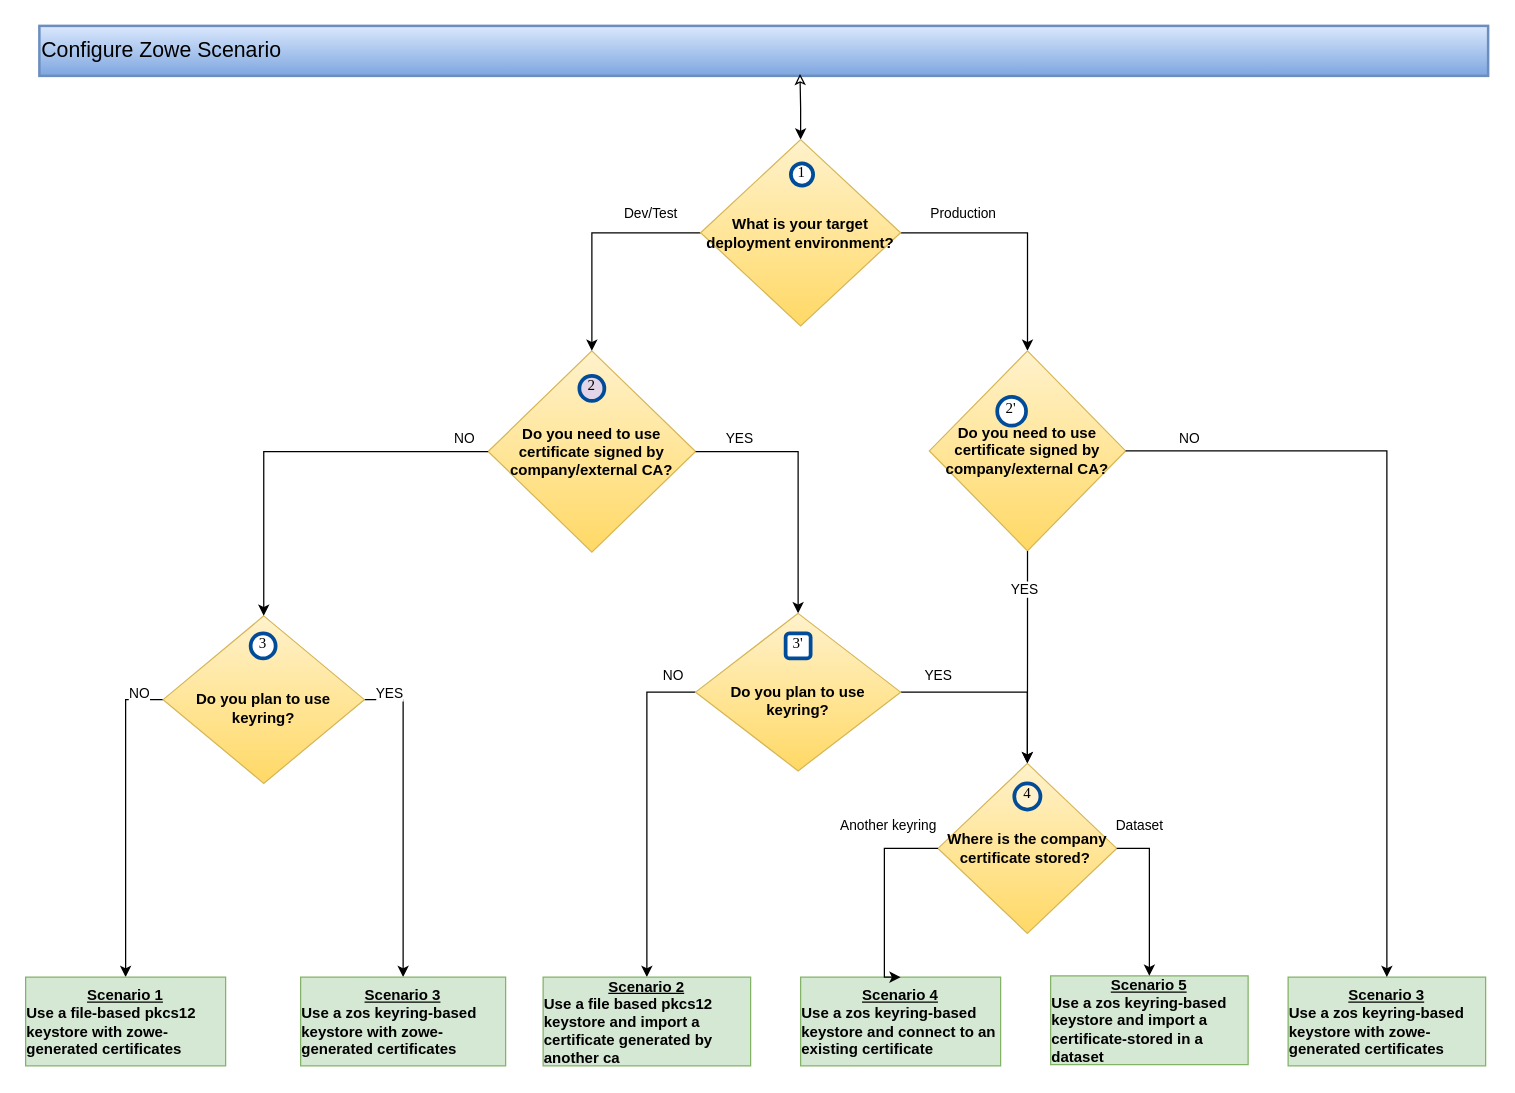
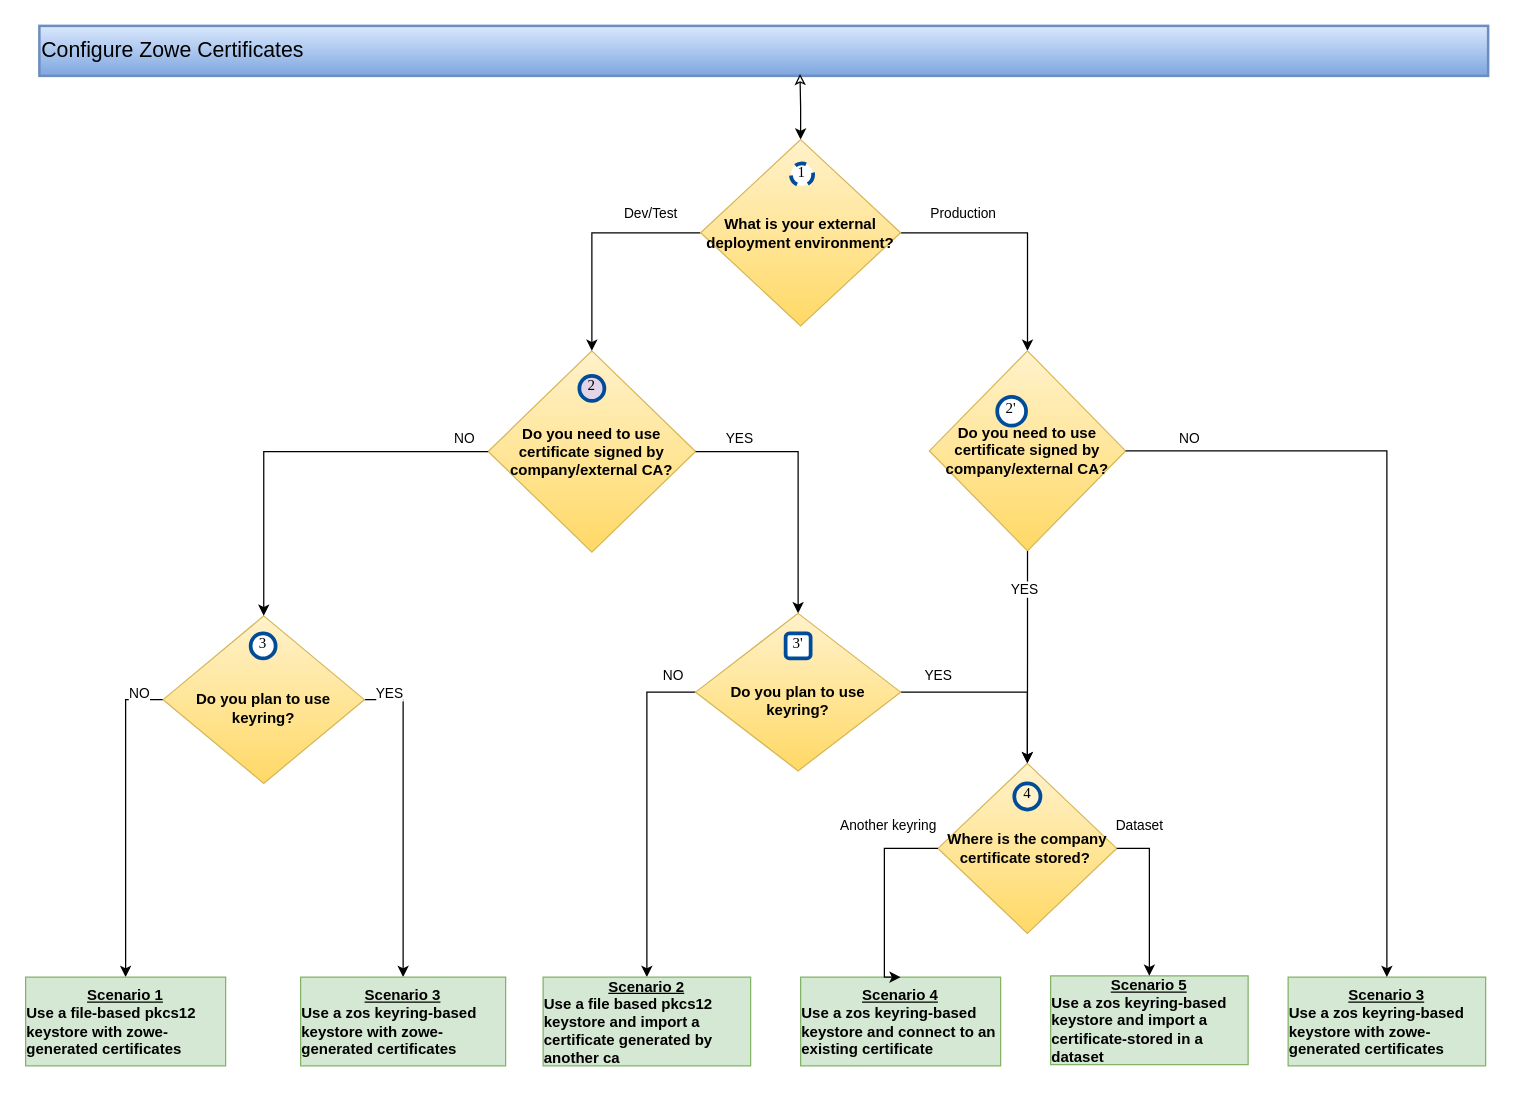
- <mxCell id="8" value="Configure Zowe Scenario" style="rounded=0;whiteSpace=wrap;html=1;fillColor=#dae8fc;strokeColor=#6c8ebf;strokeWidth=2;align=left;gradientColor=#7ea6e0;fontSize=17;" vertex="1" parent="1"><mxGeometry x="31" y="20" width="1159" height="40" as="geometry" /></mxCell>
+ <mxCell id="8" value="Configure Zowe Certificates" style="rounded=0;whiteSpace=wrap;html=1;fillColor=#dae8fc;strokeColor=#6c8ebf;strokeWidth=2;align=left;gradientColor=#7ea6e0;fontSize=17;" vertex="1" parent="1"><mxGeometry x="31" y="20" width="1159" height="40" as="geometry" /></mxCell>
- <mxCell id="43" value="1" style="ellipse;whiteSpace=wrap;html=1;aspect=fixed;strokeWidth=3;fontFamily=Tahoma;spacingBottom=4;spacingRight=2;strokeColor=#004C99;spacingLeft=2;" vertex="1" parent="1"><mxGeometry x="632.189" y="130" width="17.814" height="17.814" as="geometry" /></mxCell>
+ <mxCell id="43" value="1" style="ellipse;whiteSpace=wrap;html=1;aspect=fixed;strokeWidth=3;fontFamily=Tahoma;spacingBottom=4;spacingRight=2;strokeColor=#004C99;spacingLeft=2;dashed=1;" vertex="1" parent="1"><mxGeometry x="632.189" y="130" width="17.814" height="17.814" as="geometry" /></mxCell>
- <mxCell id="10" value="What is your target deployment environment?" style="rhombus;whiteSpace=wrap;html=1;fillColor=#fff2cc;gradientColor=#ffd966;strokeColor=#d6b656;fontStyle=1" vertex="1" parent="1"><mxGeometry x="560" y="111" width="160" height="149" as="geometry" /></mxCell>
+ <mxCell id="10" value="What is your external deployment environment?" style="rhombus;whiteSpace=wrap;html=1;fillColor=#fff2cc;gradientColor=#ffd966;strokeColor=#d6b656;fontStyle=1" vertex="1" parent="1"><mxGeometry x="560" y="111" width="160" height="149" as="geometry" /></mxCell>
